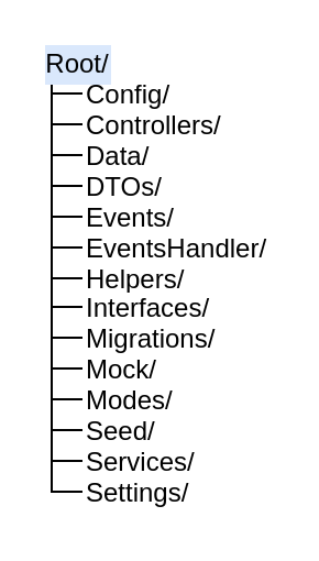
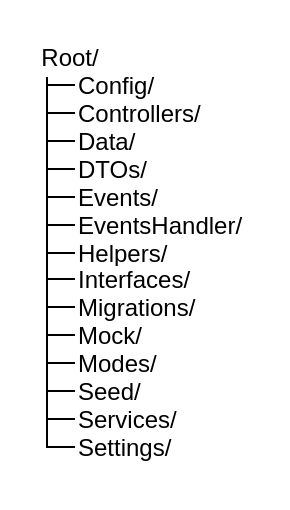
- <mxCell id="18" value="&lt;font style=&quot;line-height: 116%;&quot;&gt;Root/&lt;/font&gt;" style="rounded=0;whiteSpace=wrap;html=1;strokeColor=none;fillColor=#dae8fc;" vertex="1" parent="1"><mxGeometry width="30" height="18" as="geometry" x="20" y="20" /></mxCell>
+ <mxCell id="18" value="&lt;font style=&quot;line-height: 116%;&quot;&gt;Root/&lt;/font&gt;" style="rounded=0;whiteSpace=wrap;html=1;strokeColor=none;" vertex="1" parent="1"><mxGeometry width="30" height="18" as="geometry" x="20" y="20" /></mxCell>
